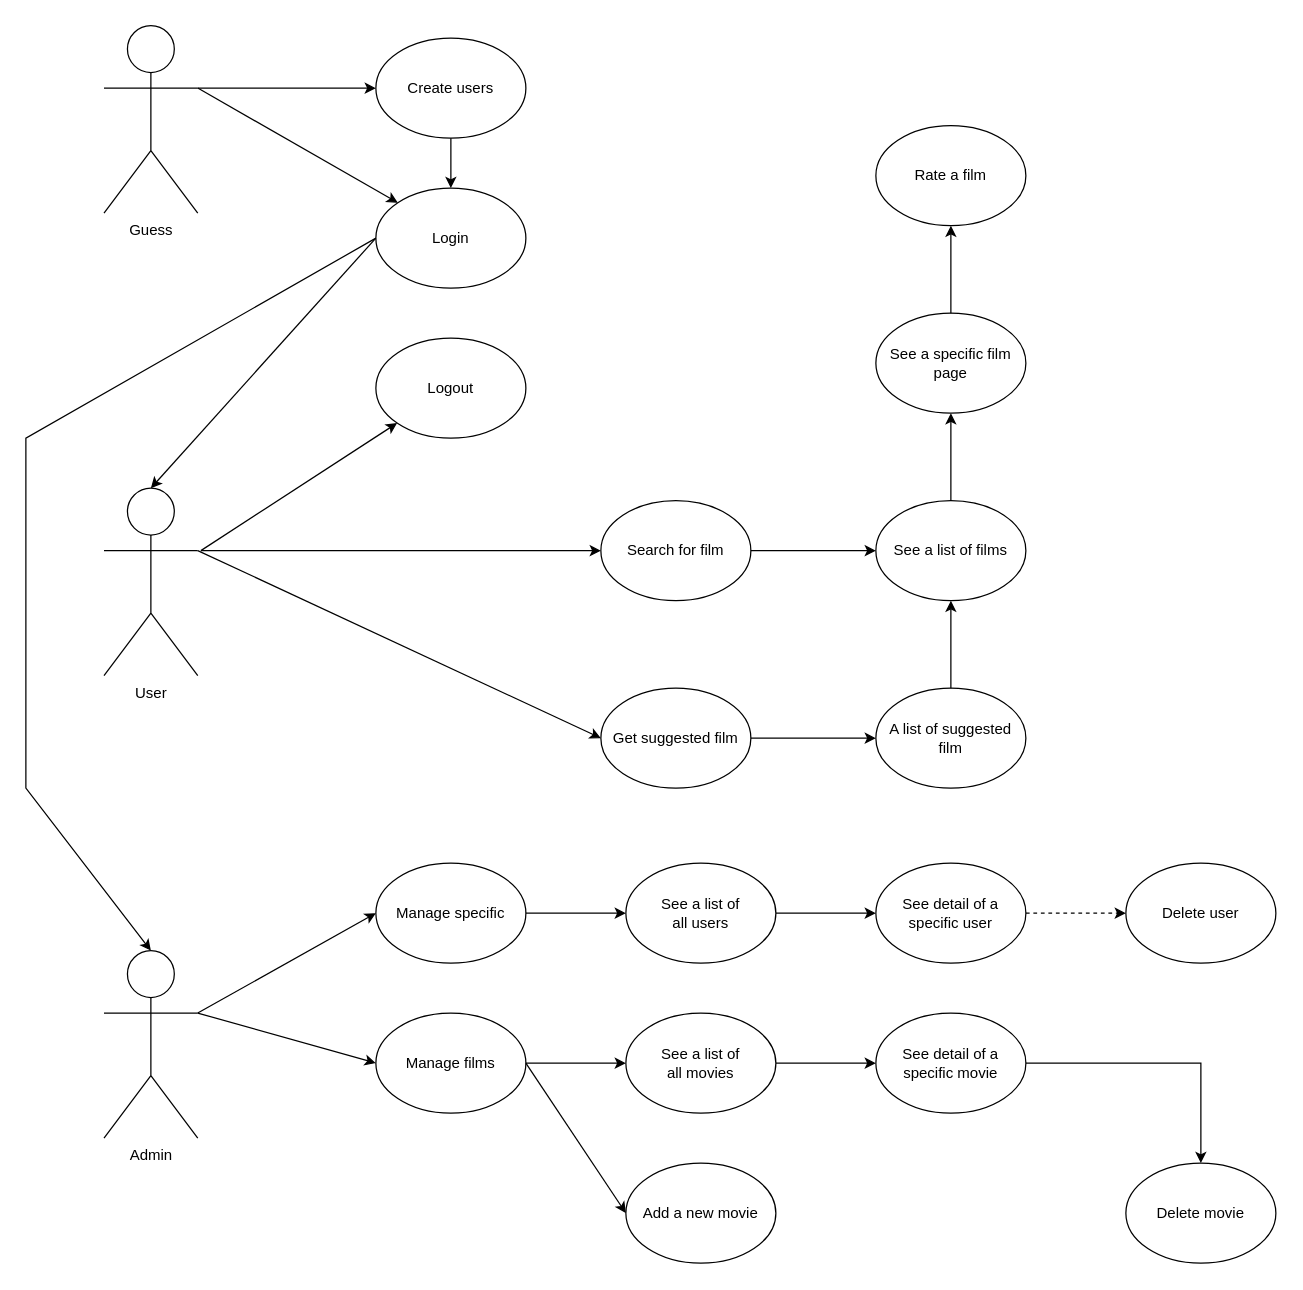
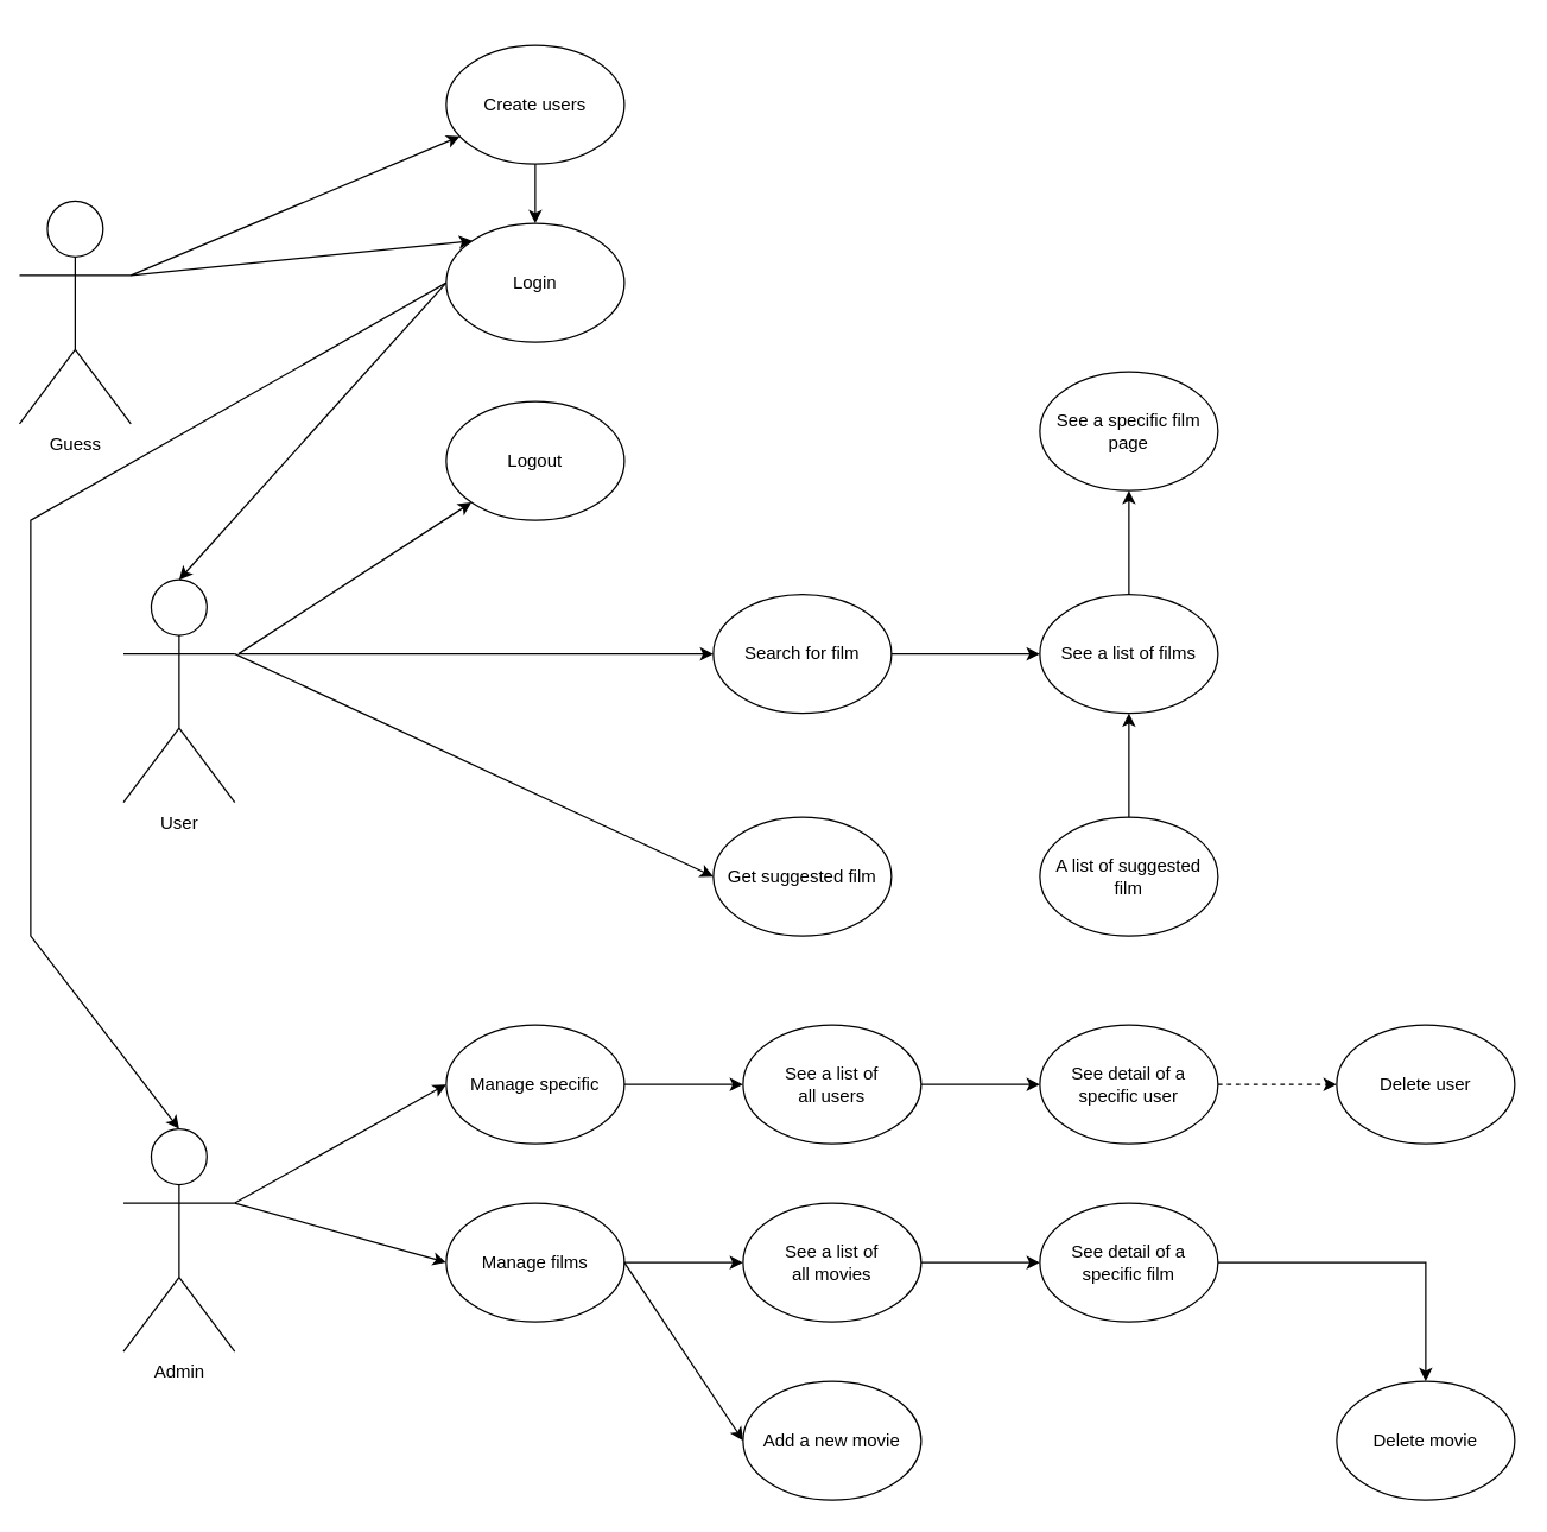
- <mxCell id="22" value="Guess" style="shape=umlActor;verticalLabelPosition=bottom;verticalAlign=top;html=1;outlineConnect=0;" parent="1" vertex="1"><mxGeometry x="82.5" y="20" width="75" height="150" as="geometry" /></mxCell>
+ <mxCell id="22" value="Guess" style="shape=umlActor;verticalLabelPosition=bottom;verticalAlign=top;html=1;outlineConnect=0;" parent="1" vertex="1"><mxGeometry x="12.5" y="135" width="75" height="150" as="geometry" /></mxCell>
- <mxCell id="6" value="Rate a film" style="ellipse;whiteSpace=wrap;html=1;" parent="1" vertex="1"><mxGeometry x="700" y="100" width="120" height="80" as="geometry" /></mxCell>
- <mxCell id="24" value="" style="endArrow=classic;html=1;rounded=0;exitX=0.5;exitY=0;exitDx=0;exitDy=0;entryX=0.5;entryY=1;entryDx=0;entryDy=0;" parent="1" source="23" target="6" edge="1"><mxGeometry width="50" height="50" relative="1" as="geometry"><mxPoint x="610" y="250" as="sourcePoint" /><mxPoint x="660" y="200" as="targetPoint" /></mxGeometry></mxCell>
- <mxCell id="18" value="" style="endArrow=classic;html=1;rounded=0;exitX=1;exitY=0.5;exitDx=0;exitDy=0;entryX=0;entryY=0.5;entryDx=0;entryDy=0;" parent="1" source="15" target="17" edge="1"><mxGeometry width="50" height="50" relative="1" as="geometry"><mxPoint x="750" y="530" as="sourcePoint" /><mxPoint x="800" y="480" as="targetPoint" /></mxGeometry></mxCell>
- <mxCell id="40" value="See detail of a&lt;br&gt;specific movie" style="ellipse;whiteSpace=wrap;html=1;" vertex="1" parent="1"><mxGeometry x="700" y="810" width="120" height="80" as="geometry" /></mxCell>
+ <mxCell id="40" value="See detail of a&lt;br&gt;specific film" style="ellipse;whiteSpace=wrap;html=1;" vertex="1" parent="1"><mxGeometry x="700" y="810" width="120" height="80" as="geometry" /></mxCell>
